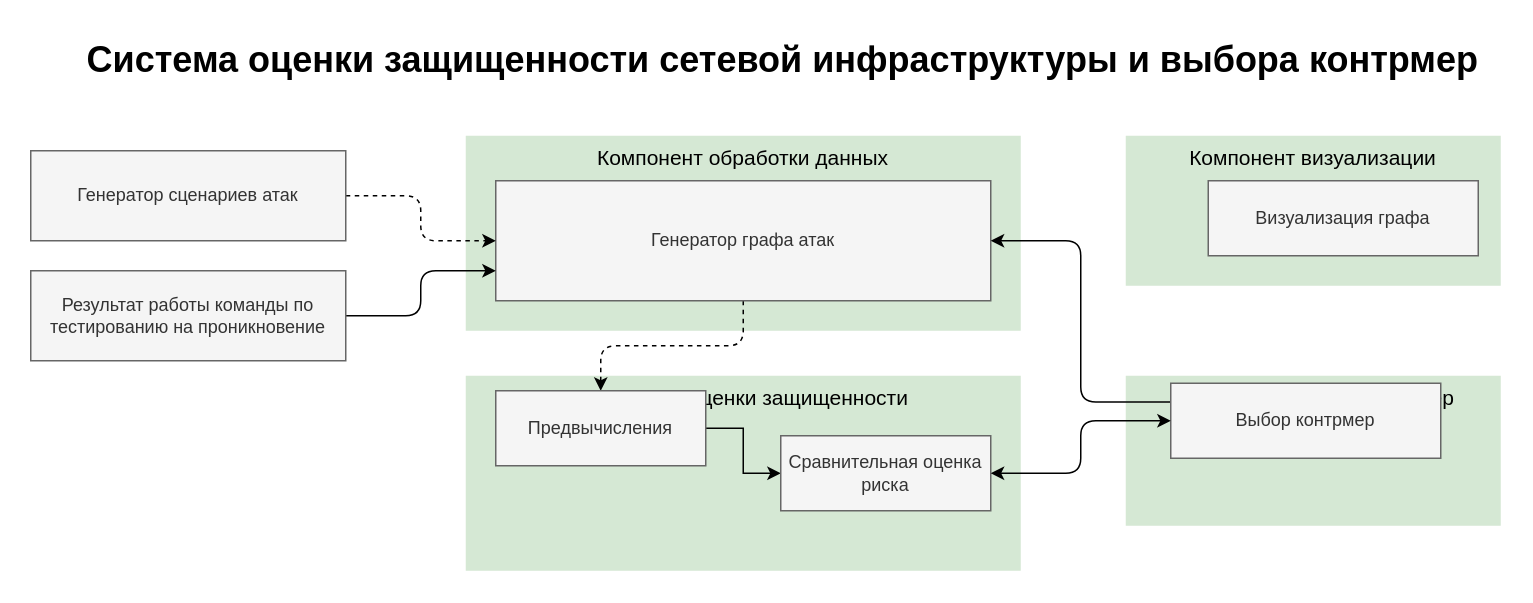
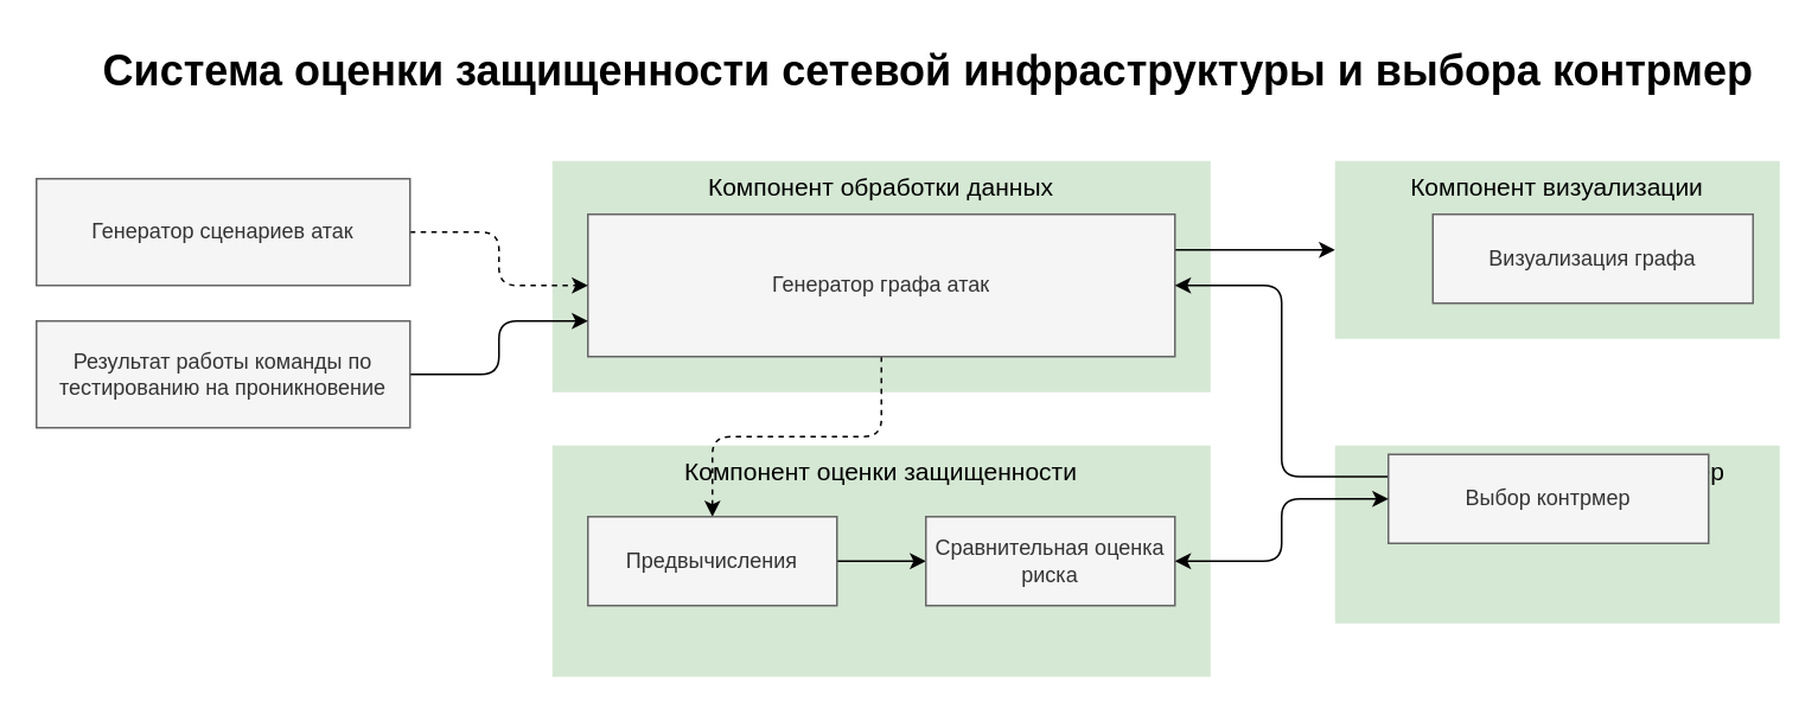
+ <mxCell id="7" style="edgeStyle=orthogonalEdgeStyle;rounded=1;orthogonalLoop=1;jettySize=auto;html=1;exitX=1;exitY=0.25;exitDx=0;exitDy=0;entryX=0;entryY=0.5;entryDx=0;entryDy=0;strokeColor=#000000;" edge="1" parent="1" source="8" target="19"><mxGeometry relative="1" as="geometry" /></mxCell>
- <mxCell id="16" value="Предвычисления" style="rounded=0;whiteSpace=wrap;html=1;fillColor=#f5f5f5;strokeColor=#666666;fontColor=#333333;" vertex="1" parent="1"><mxGeometry x="330" y="260" width="140" height="50" as="geometry" /></mxCell>
+ <mxCell id="16" value="Предвычисления" style="rounded=0;whiteSpace=wrap;html=1;fillColor=#f5f5f5;strokeColor=#666666;fontColor=#333333;" vertex="1" parent="1"><mxGeometry x="330" y="290" width="140" height="50" as="geometry" /></mxCell>
